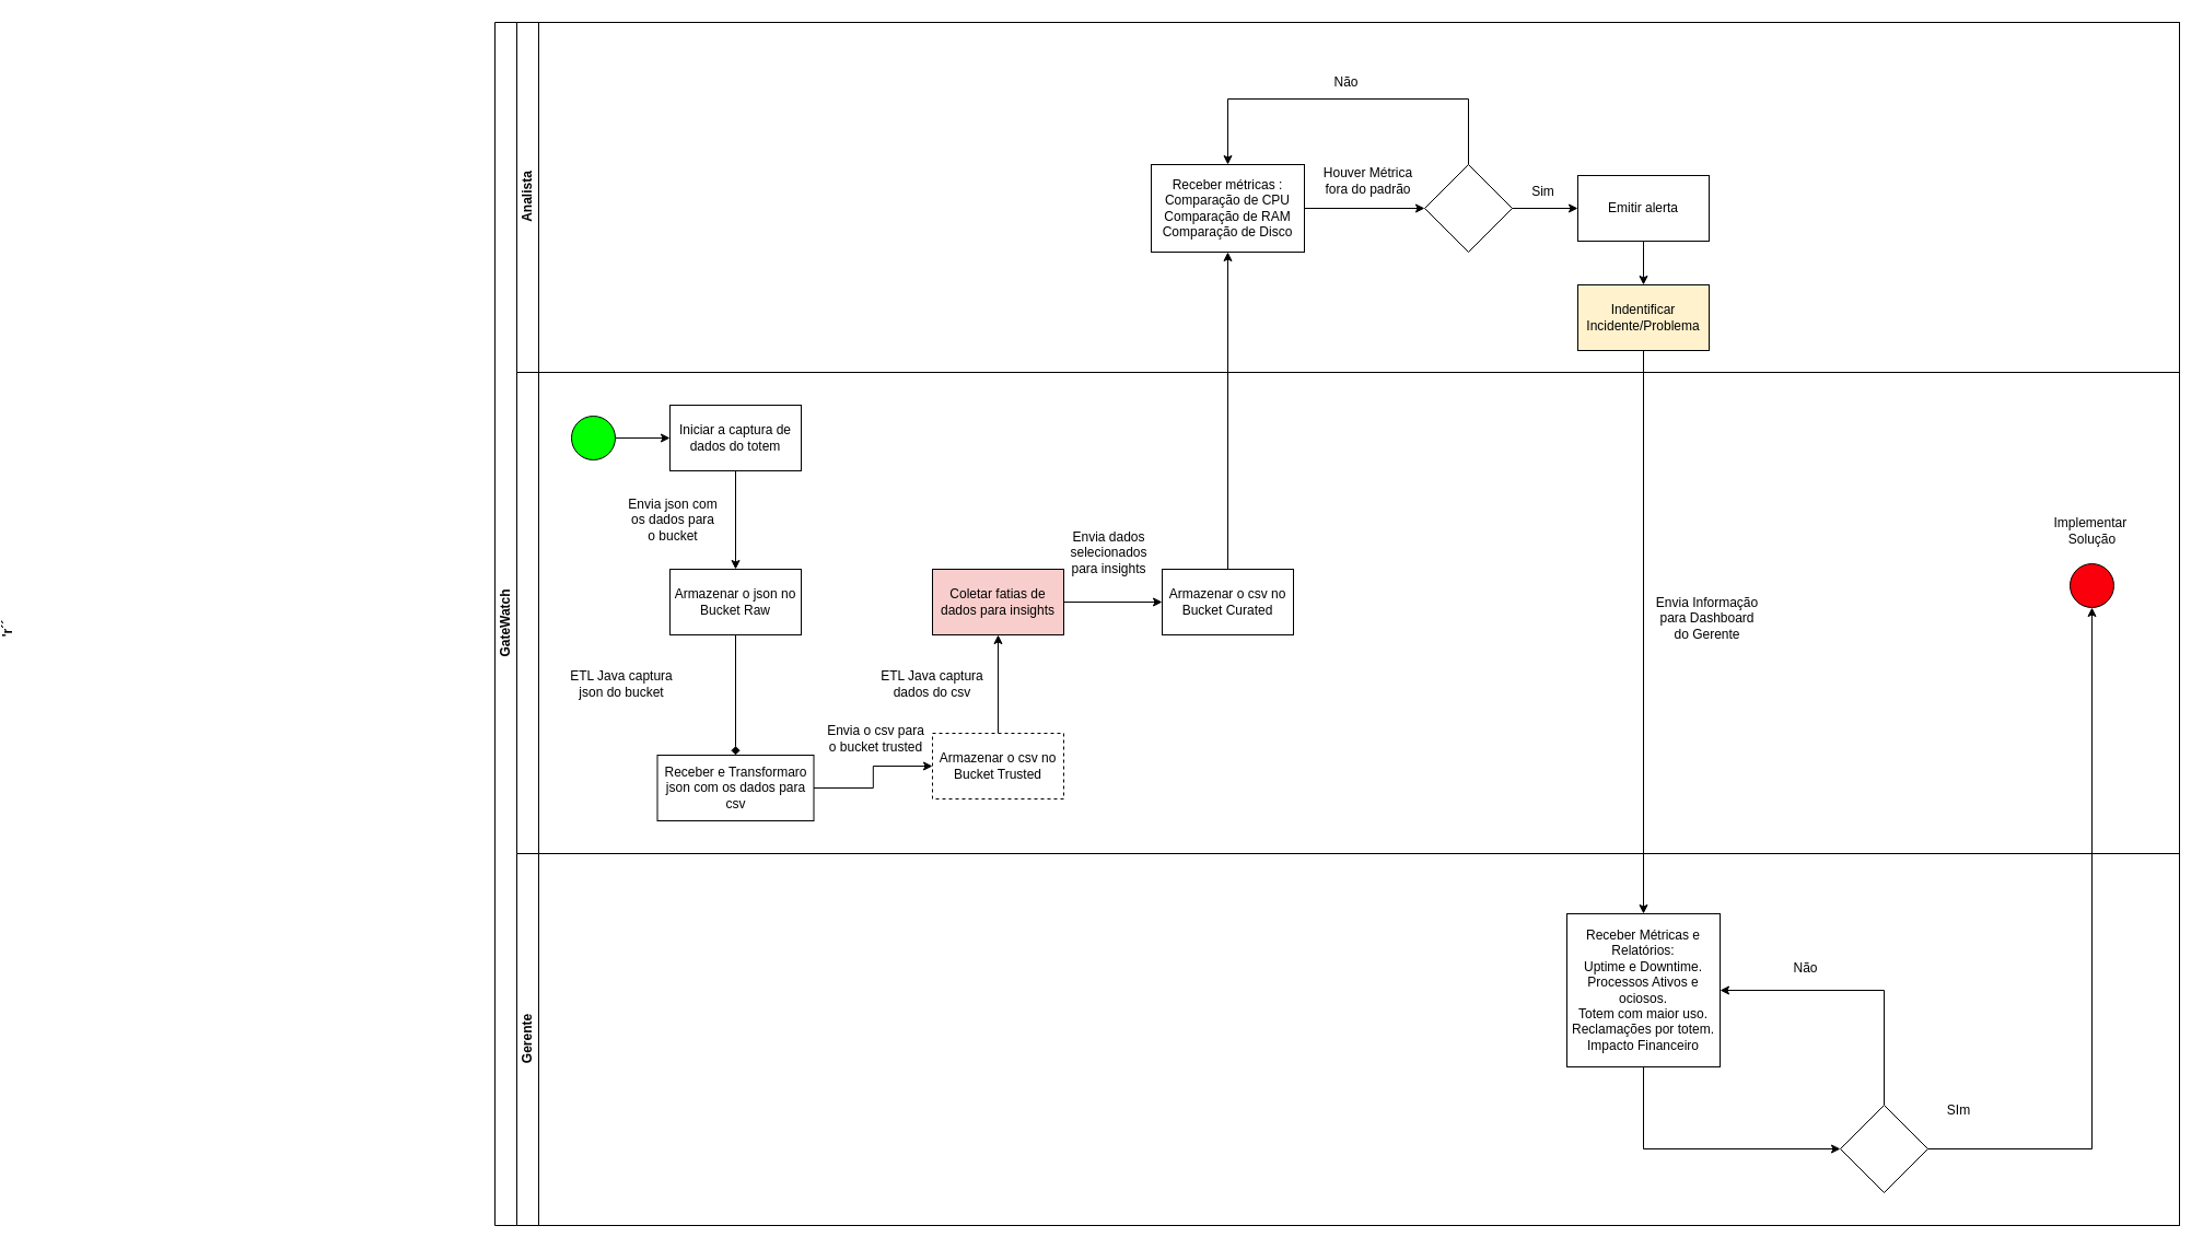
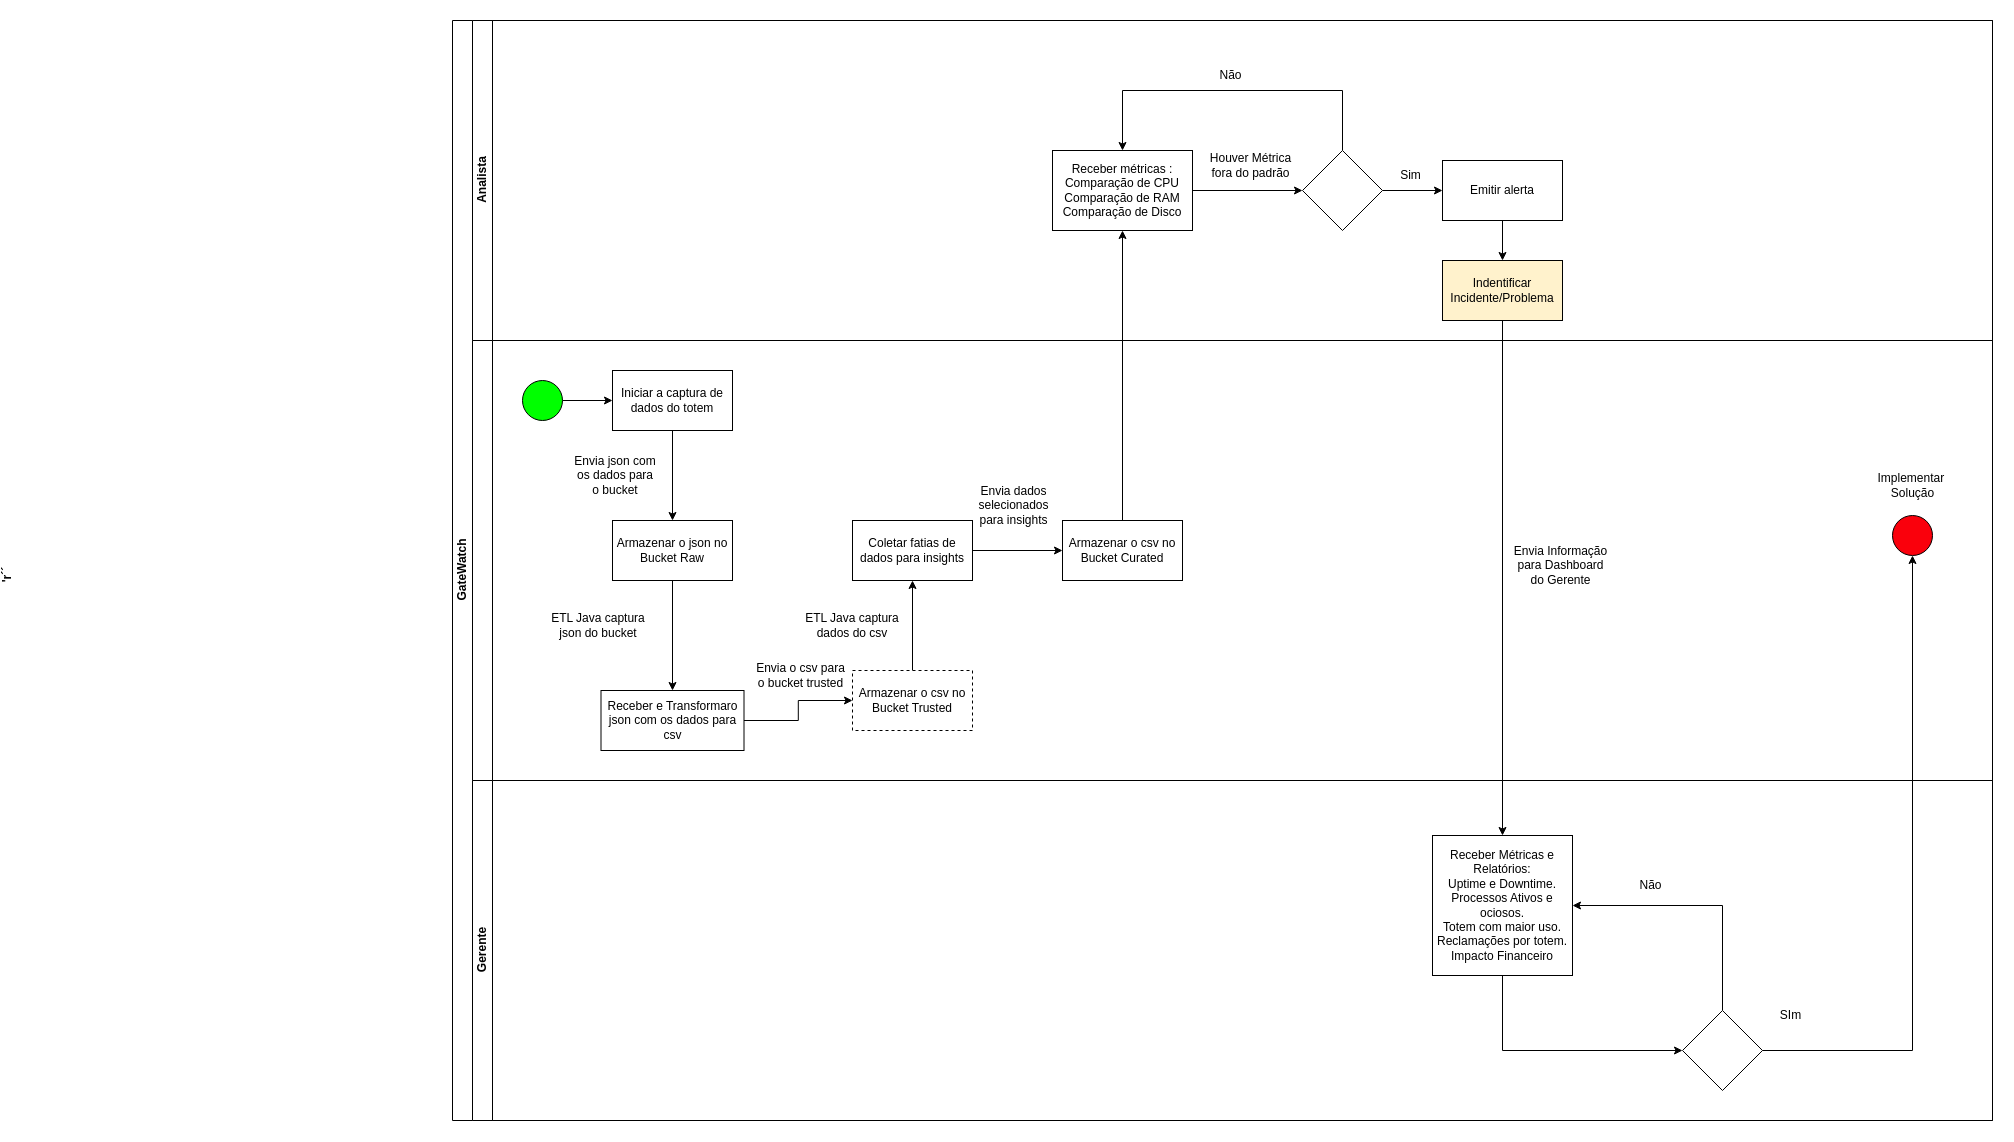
- <mxCell id="30" value="Coletar fatias de dados para insights" style="whiteSpace=wrap;html=1;rounded=0;fillColor=#f8cecc;" parent="15" vertex="1"><mxGeometry x="380" y="180" width="120" height="60" as="geometry" /></mxCell>
+ <mxCell id="30" value="Coletar fatias de dados para insights" style="whiteSpace=wrap;html=1;rounded=0;" parent="15" vertex="1"><mxGeometry x="380" y="180" width="120" height="60" as="geometry" /></mxCell>
- <mxCell id="25" value="ETL Java captura json do bucket" style="text;html=1;align=center;verticalAlign=middle;whiteSpace=wrap;rounded=0;" parent="15" vertex="1"><mxGeometry x="36" y="270" width="120" height="30" as="geometry" /></mxCell>
+ <mxCell id="25" value="ETL Java captura json do bucket" style="text;html=1;align=center;verticalAlign=middle;whiteSpace=wrap;rounded=0;" parent="15" vertex="1"><mxGeometry x="66" y="270" width="120" height="30" as="geometry" /></mxCell>
- <mxCell id="18" value="" style="edgeStyle=orthogonalEdgeStyle;rounded=0;orthogonalLoop=1;jettySize=auto;html=1;endArrow=diamond;" parent="15" source="19" target="22" edge="1"><mxGeometry relative="1" as="geometry" /></mxCell>
+ <mxCell id="18" value="" style="edgeStyle=orthogonalEdgeStyle;rounded=0;orthogonalLoop=1;jettySize=auto;html=1;" parent="15" source="19" target="22" edge="1"><mxGeometry relative="1" as="geometry" /></mxCell>
